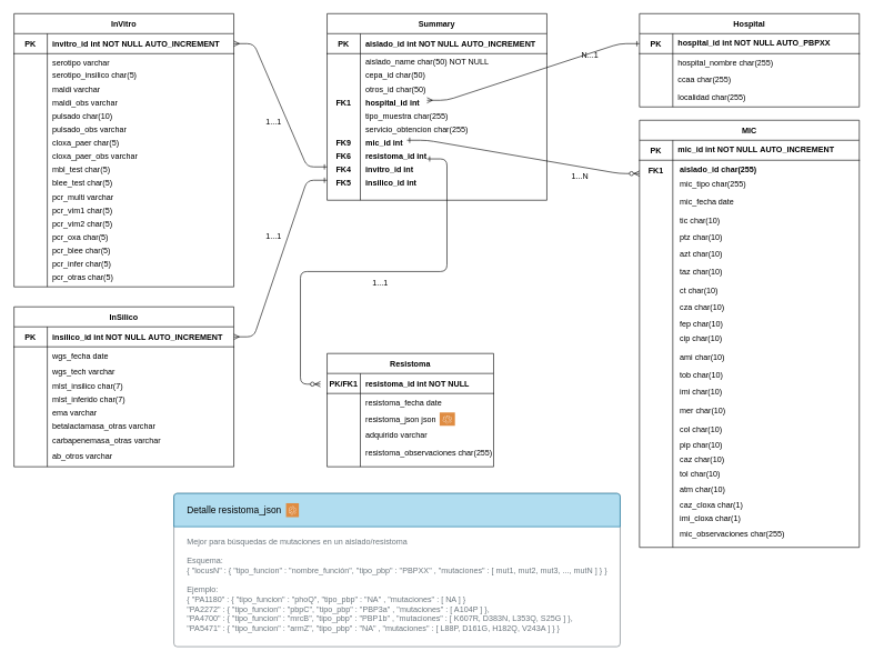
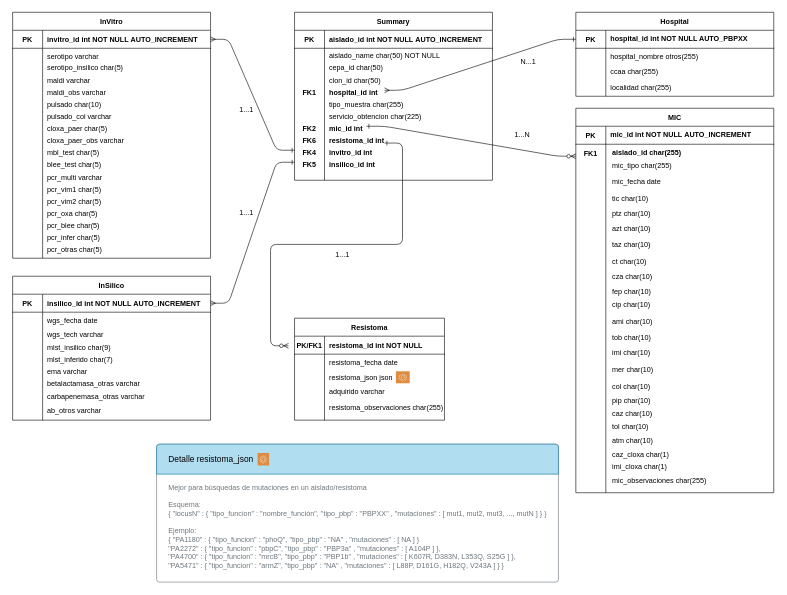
- <mxCell id="86" value="N...1" style="text;html=1;strokeColor=none;fillColor=none;align=center;verticalAlign=middle;whiteSpace=wrap;rounded=0;" vertex="1" parent="1"><mxGeometry x="855" y="68" width="60" height="30" as="geometry" /></mxCell>
+ <mxCell id="86" value="N...1" style="text;html=1;strokeColor=none;fillColor=none;align=center;verticalAlign=middle;whiteSpace=wrap;rounded=0;" vertex="1" parent="1"><mxGeometry x="850" y="88" width="60" height="30" as="geometry" /></mxCell>
- <mxCell id="28" value="hospital_nombre char(255)" style="shape=partialRectangle;overflow=hidden;connectable=0;fillColor=none;top=0;left=0;bottom=0;right=0;align=left;spacingLeft=6;" vertex="1" parent="1"><mxGeometry x="1009" y="79" width="200" height="30" as="geometry"><mxRectangle width="200" height="30" as="alternateBounds" /></mxGeometry></mxCell>
+ <mxCell id="28" value="hospital_nombre otros(255)" style="shape=partialRectangle;overflow=hidden;connectable=0;fillColor=none;top=0;left=0;bottom=0;right=0;align=left;spacingLeft=6;" vertex="1" parent="1"><mxGeometry x="1009" y="79" width="200" height="30" as="geometry"><mxRectangle width="200" height="30" as="alternateBounds" /></mxGeometry></mxCell>
- <mxCell id="18" value="otros_id char(50)" style="shape=partialRectangle;overflow=hidden;connectable=0;fillColor=none;top=0;left=0;bottom=0;right=0;align=left;spacingLeft=6;" vertex="1" parent="1"><mxGeometry x="540" y="118" width="220" height="30" as="geometry"><mxRectangle width="220" height="30" as="alternateBounds" /></mxGeometry></mxCell>
+ <mxCell id="18" value="clon_id char(50)" style="shape=partialRectangle;overflow=hidden;connectable=0;fillColor=none;top=0;left=0;bottom=0;right=0;align=left;spacingLeft=6;" vertex="1" parent="1"><mxGeometry x="540" y="118" width="220" height="30" as="geometry"><mxRectangle width="220" height="30" as="alternateBounds" /></mxGeometry></mxCell>
- <mxCell id="95" value="pulsado_obs varchar" style="shape=partialRectangle;overflow=hidden;connectable=0;fillColor=none;top=0;left=0;bottom=0;right=0;align=left;spacingLeft=6;fontStyle=0;" vertex="1" parent="1"><mxGeometry x="70" y="178" width="200" height="30" as="geometry"><mxRectangle width="200" height="30" as="alternateBounds" /></mxGeometry></mxCell>
+ <mxCell id="95" value="pulsado_col varchar" style="shape=partialRectangle;overflow=hidden;connectable=0;fillColor=none;top=0;left=0;bottom=0;right=0;align=left;spacingLeft=6;fontStyle=0;" vertex="1" parent="1"><mxGeometry x="70" y="178" width="200" height="30" as="geometry"><mxRectangle width="200" height="30" as="alternateBounds" /></mxGeometry></mxCell>
- <mxCell id="21" value="servicio_obtencion char(255)" style="shape=partialRectangle;overflow=hidden;connectable=0;fillColor=none;top=0;left=0;bottom=0;right=0;align=left;spacingLeft=6;" vertex="1" parent="1"><mxGeometry x="540" y="178" width="220" height="30" as="geometry"><mxRectangle width="220" height="30" as="alternateBounds" /></mxGeometry></mxCell>
+ <mxCell id="21" value="servicio_obtencion char(225)" style="shape=partialRectangle;overflow=hidden;connectable=0;fillColor=none;top=0;left=0;bottom=0;right=0;align=left;spacingLeft=6;" vertex="1" parent="1"><mxGeometry x="540" y="178" width="220" height="30" as="geometry"><mxRectangle width="220" height="30" as="alternateBounds" /></mxGeometry></mxCell>
- <mxCell id="109" value="FK9" style="shape=partialRectangle;overflow=hidden;connectable=0;fillColor=none;top=0;left=0;bottom=0;right=0;fontStyle=1;" vertex="1" parent="1"><mxGeometry x="490" y="198" width="50" height="30" as="geometry"><mxRectangle width="50" height="30" as="alternateBounds" /></mxGeometry></mxCell>
+ <mxCell id="109" value="FK2" style="shape=partialRectangle;overflow=hidden;connectable=0;fillColor=none;top=0;left=0;bottom=0;right=0;fontStyle=1;" vertex="1" parent="1"><mxGeometry x="490" y="198" width="50" height="30" as="geometry"><mxRectangle width="50" height="30" as="alternateBounds" /></mxGeometry></mxCell>
- <mxCell id="87" value="1...N" style="text;html=1;strokeColor=none;fillColor=none;align=center;verticalAlign=middle;whiteSpace=wrap;rounded=0;" vertex="1" parent="1"><mxGeometry x="840" y="250" width="60" height="30" as="geometry" /></mxCell>
+ <mxCell id="87" value="1...N" style="text;html=1;strokeColor=none;fillColor=none;align=center;verticalAlign=middle;whiteSpace=wrap;rounded=0;" vertex="1" parent="1"><mxGeometry x="840" y="210" width="60" height="30" as="geometry" /></mxCell>
- <mxCell id="122" value="mlst_insilico char(7)" style="shape=partialRectangle;overflow=hidden;connectable=0;fillColor=none;top=0;left=0;bottom=0;right=0;align=left;spacingLeft=6;fontStyle=0;" vertex="1" parent="1"><mxGeometry x="70" y="564" width="200" height="30" as="geometry"><mxRectangle width="200" height="30" as="alternateBounds" /></mxGeometry></mxCell>
+ <mxCell id="122" value="mlst_insilico char(9)" style="shape=partialRectangle;overflow=hidden;connectable=0;fillColor=none;top=0;left=0;bottom=0;right=0;align=left;spacingLeft=6;fontStyle=0;" vertex="1" parent="1"><mxGeometry x="70" y="564" width="200" height="30" as="geometry"><mxRectangle width="200" height="30" as="alternateBounds" /></mxGeometry></mxCell>
